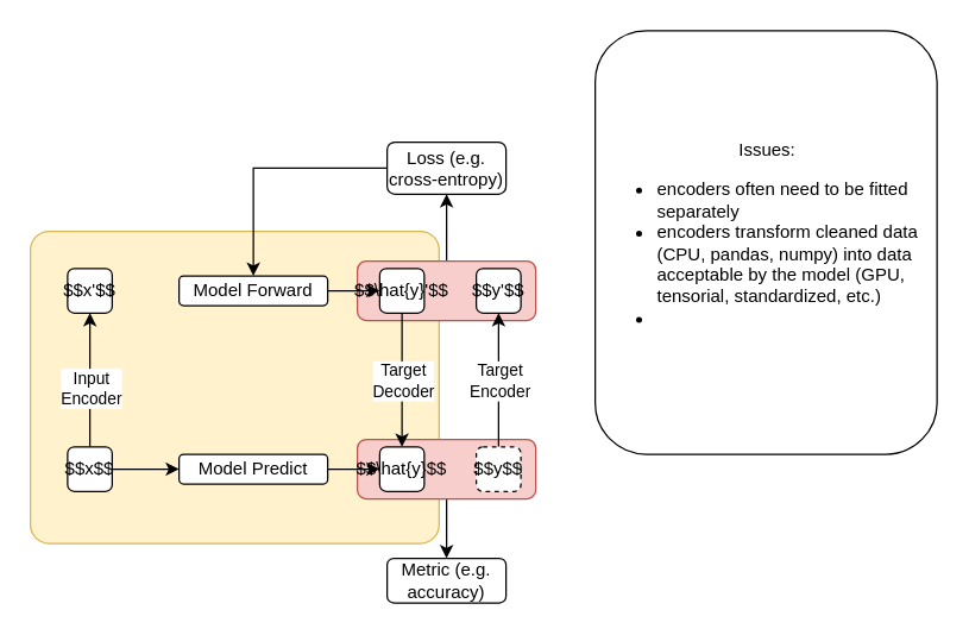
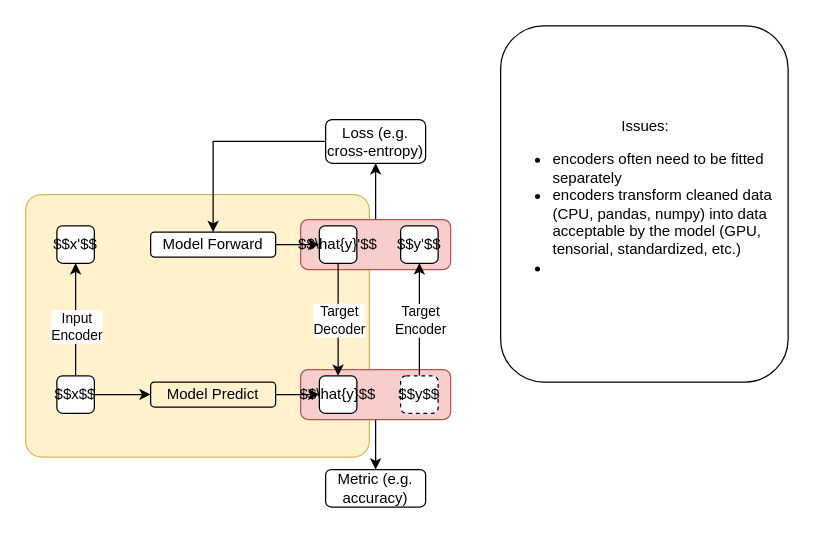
- <mxCell id="25" value="Model Predict" style="rounded=1;whiteSpace=wrap;html=1;" vertex="1" parent="1"><mxGeometry x="120" y="305" width="100" height="20" as="geometry" /></mxCell>
+ <mxCell id="25" value="Model Predict" style="rounded=1;whiteSpace=wrap;html=1;fillColor=#fff2cc;" vertex="1" parent="1"><mxGeometry x="120" y="305" width="100" height="20" as="geometry" /></mxCell>
